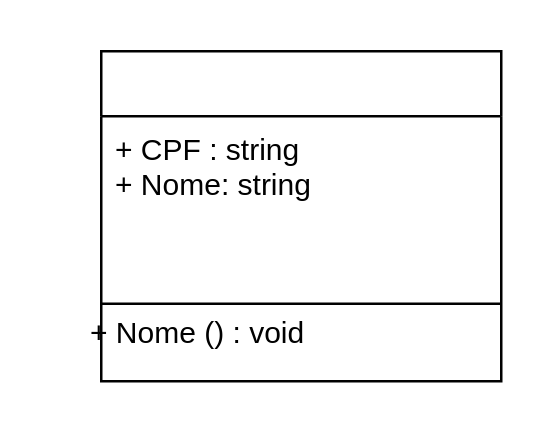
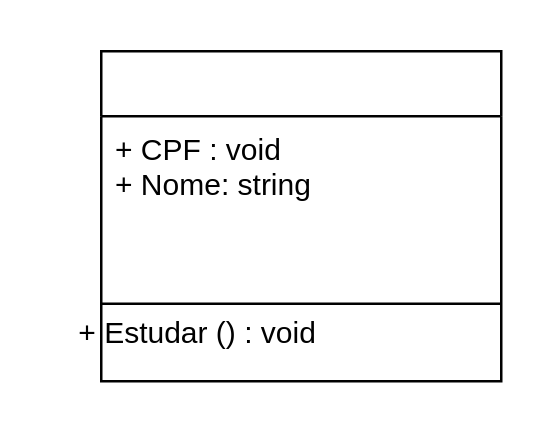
- <mxCell id="3" value="+ CPF : string&lt;br&gt;+ Nome: string" style="text;strokeColor=none;fillColor=none;align=left;verticalAlign=top;spacingLeft=4;spacingRight=4;overflow=hidden;rotatable=0;points=[[0,0.5],[1,0.5]];portConstraint=eastwest;whiteSpace=wrap;html=1;" vertex="1" parent="2"><mxGeometry y="26" width="160" height="44" as="geometry" /></mxCell>
+ <mxCell id="3" value="+ CPF : void&lt;br&gt;+ Nome: string" style="text;strokeColor=none;fillColor=none;align=left;verticalAlign=top;spacingLeft=4;spacingRight=4;overflow=hidden;rotatable=0;points=[[0,0.5],[1,0.5]];portConstraint=eastwest;whiteSpace=wrap;html=1;" vertex="1" parent="2"><mxGeometry y="26" width="160" height="44" as="geometry" /></mxCell>
- <mxCell id="5" value="+ Nome () : void&amp;nbsp;&lt;br&gt;" style="text;html=1;align=center;verticalAlign=middle;resizable=0;points=[];autosize=1;strokeColor=none;fillColor=none;" vertex="1" parent="1"><mxGeometry x="20" y="118" width="120" height="30" as="geometry" /></mxCell>
+ <mxCell id="5" value="+ Estudar () : void&amp;nbsp;&lt;br&gt;" style="text;html=1;align=center;verticalAlign=middle;resizable=0;points=[];autosize=1;strokeColor=none;fillColor=none;" vertex="1" parent="1"><mxGeometry x="20" y="118" width="120" height="30" as="geometry" /></mxCell>
